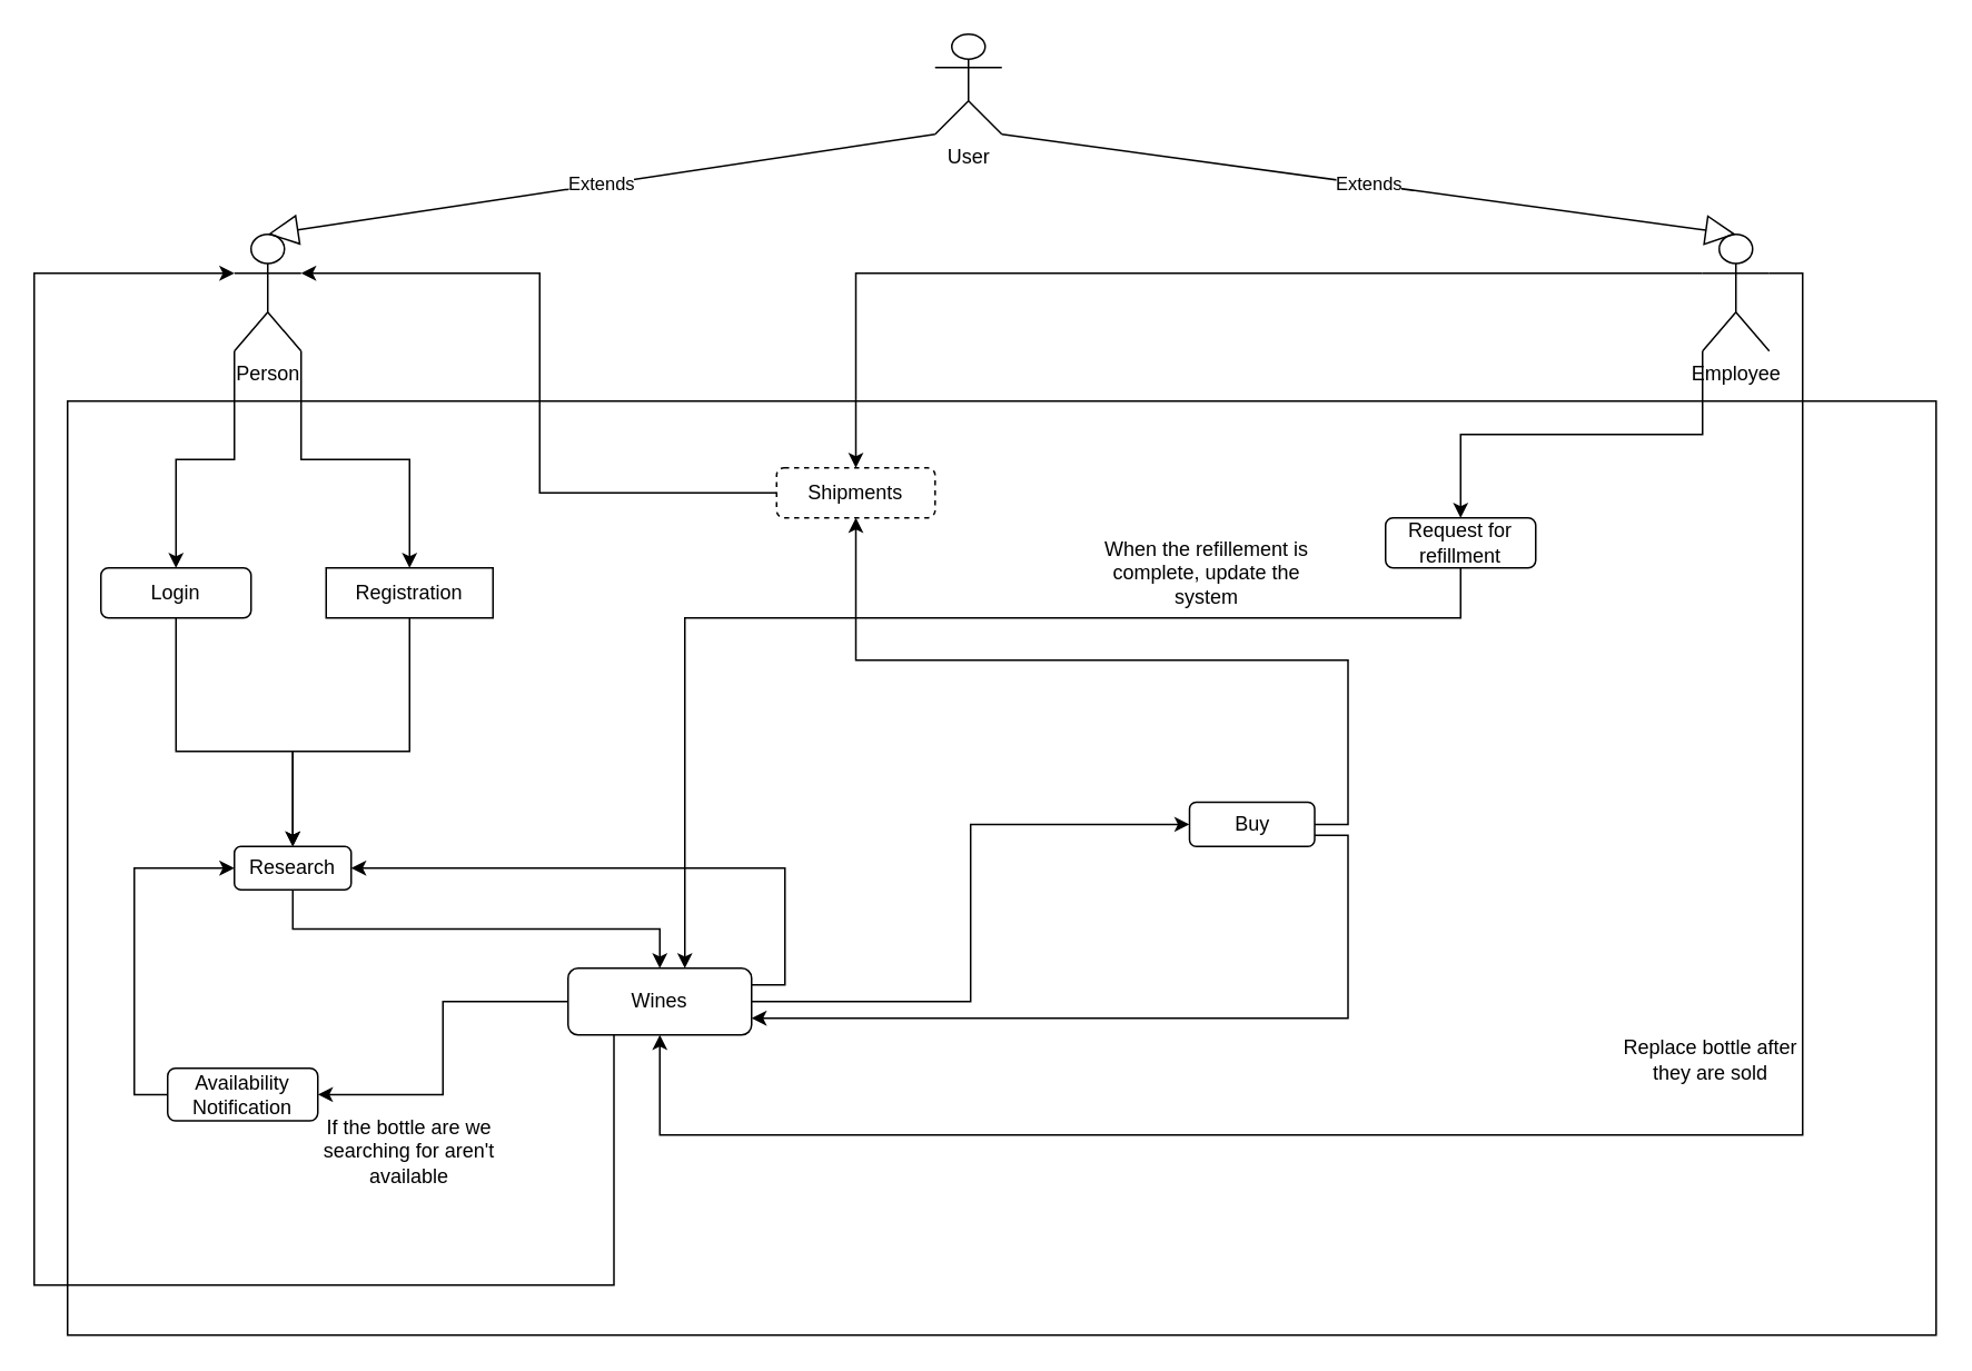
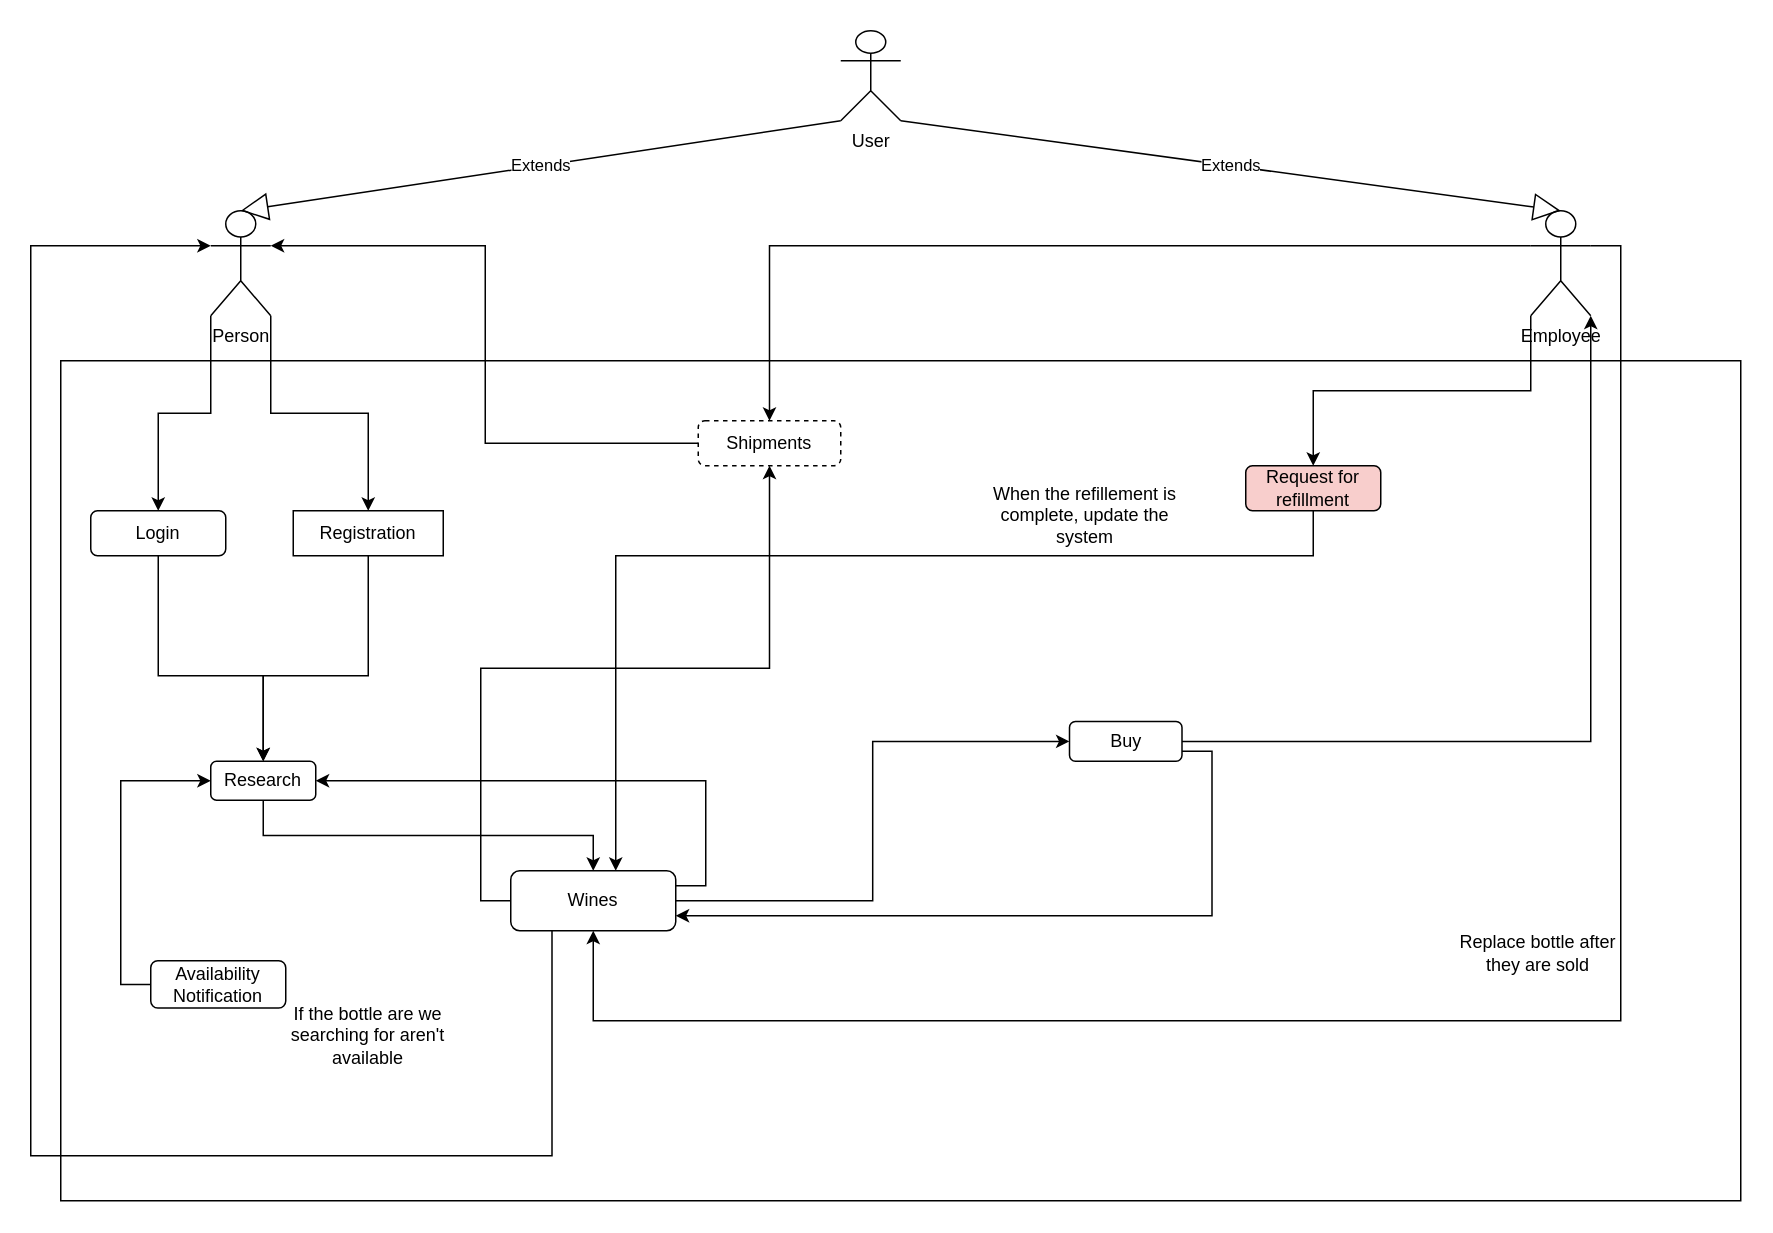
- <mxCell id="32" value="Request for refillment" style="rounded=1;whiteSpace=wrap;html=1;" parent="1" vertex="1"><mxGeometry x="830" y="310" width="90" height="30" as="geometry" /></mxCell>
+ <mxCell id="32" value="Request for refillment" style="rounded=1;whiteSpace=wrap;html=1;fillColor=#f8cecc;" parent="1" vertex="1"><mxGeometry x="830" y="310" width="90" height="30" as="geometry" /></mxCell>
- <mxCell id="15" style="edgeStyle=orthogonalEdgeStyle;rounded=0;orthogonalLoop=1;jettySize=auto;html=1;exitX=1;exitY=0.5;exitDx=0;exitDy=0;" parent="1" source="17" target="19" edge="1"><mxGeometry relative="1" as="geometry"><mxPoint x="1038" y="380" as="targetPoint" /></mxGeometry></mxCell>
+ <mxCell id="15" style="edgeStyle=orthogonalEdgeStyle;rounded=0;orthogonalLoop=1;jettySize=auto;html=1;exitX=1;exitY=0.5;exitDx=0;exitDy=0;entryX=1;entryY=1;entryDx=0;entryDy=0;entryPerimeter=0;" parent="1" source="17" target="10" edge="1"><mxGeometry relative="1" as="geometry"><mxPoint x="1038" y="380" as="targetPoint" /></mxGeometry></mxCell>
- <mxCell id="21" style="edgeStyle=orthogonalEdgeStyle;rounded=0;orthogonalLoop=1;jettySize=auto;html=1;exitX=0;exitY=0.5;exitDx=0;exitDy=0;entryX=1;entryY=0.5;entryDx=0;entryDy=0;" parent="1" source="24" target="27" edge="1"><mxGeometry relative="1" as="geometry" /></mxCell>
+ <mxCell id="21" style="edgeStyle=orthogonalEdgeStyle;rounded=0;orthogonalLoop=1;jettySize=auto;html=1;exitX=0;exitY=0.5;exitDx=0;exitDy=0;" parent="1" source="24" target="19" edge="1"><mxGeometry relative="1" as="geometry" /></mxCell>
